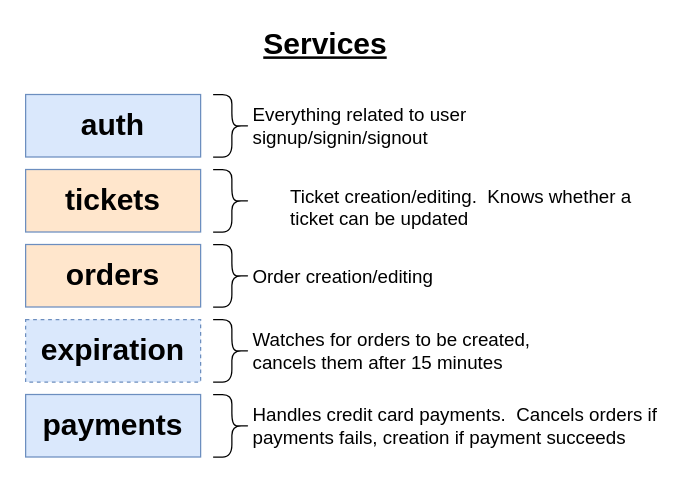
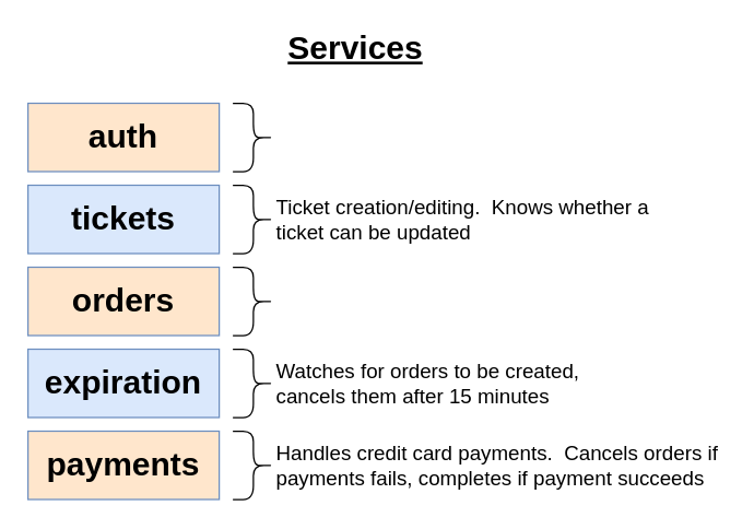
- <mxCell id="2" value="&lt;font color=&quot;#000000&quot;&gt;auth&lt;/font&gt;" style="rounded=0;whiteSpace=wrap;html=1;fontSize=24;align=center;fillColor=#dae8fc;strokeColor=#6c8ebf;fontStyle=1" parent="1" vertex="1"><mxGeometry x="20" y="75" width="140" height="50" as="geometry" /></mxCell>
+ <mxCell id="2" value="&lt;font color=&quot;#000000&quot;&gt;auth&lt;/font&gt;" style="rounded=0;whiteSpace=wrap;html=1;fontSize=24;align=center;fillColor=#ffe6cc;strokeColor=#6c8ebf;fontStyle=1;" parent="1" vertex="1"><mxGeometry x="20" y="75" width="140" height="50" as="geometry" /></mxCell>
- <mxCell id="9" value="Everything related to user signup/signin/signout" style="text;html=1;strokeColor=none;fillColor=none;align=left;verticalAlign=middle;whiteSpace=wrap;rounded=0;fontSize=15;" parent="1" vertex="1"><mxGeometry x="200" y="82.5" width="210" height="35" as="geometry" /></mxCell>
- <mxCell id="6" value="&lt;font color=&quot;#000000&quot;&gt;tickets&lt;/font&gt;" style="rounded=0;whiteSpace=wrap;html=1;fontSize=24;align=center;fillColor=#ffe6cc;strokeColor=#6c8ebf;fontStyle=1;" parent="1" vertex="1"><mxGeometry x="20" y="135" width="140" height="50" as="geometry" /></mxCell>
+ <mxCell id="6" value="&lt;font color=&quot;#000000&quot;&gt;tickets&lt;/font&gt;" style="rounded=0;whiteSpace=wrap;html=1;fontSize=24;align=center;fillColor=#dae8fc;strokeColor=#6c8ebf;fontStyle=1" parent="1" vertex="1"><mxGeometry x="20" y="135" width="140" height="50" as="geometry" /></mxCell>
- <mxCell id="11" value="Ticket creation/editing.&amp;nbsp; Knows whether a ticket can be updated" style="text;html=1;strokeColor=none;fillColor=none;align=left;verticalAlign=middle;whiteSpace=wrap;rounded=0;fontSize=15;" parent="1" vertex="1"><mxGeometry x="230" y="147.5" width="300" height="35" as="geometry" /></mxCell>
+ <mxCell id="11" value="Ticket creation/editing.&amp;nbsp; Knows whether a ticket can be updated" style="text;html=1;strokeColor=none;fillColor=none;align=left;verticalAlign=middle;whiteSpace=wrap;rounded=0;fontSize=15;" parent="1" vertex="1"><mxGeometry x="200" y="142.5" width="300" height="35" as="geometry" /></mxCell>
- <mxCell id="13" value="Order creation/editing" style="text;html=1;strokeColor=none;fillColor=none;align=left;verticalAlign=middle;whiteSpace=wrap;rounded=0;fontSize=15;" parent="1" vertex="1"><mxGeometry x="200" y="202.5" width="210" height="35" as="geometry" /></mxCell>
- <mxCell id="4" value="&lt;font color=&quot;#000000&quot;&gt;expiration&lt;/font&gt;" style="rounded=0;whiteSpace=wrap;html=1;fontSize=24;align=center;fillColor=#dae8fc;strokeColor=#6c8ebf;fontStyle=1;dashed=1;" parent="1" vertex="1"><mxGeometry x="20" y="255" width="140" height="50" as="geometry" /></mxCell>
+ <mxCell id="4" value="&lt;font color=&quot;#000000&quot;&gt;expiration&lt;/font&gt;" style="rounded=0;whiteSpace=wrap;html=1;fontSize=24;align=center;fillColor=#dae8fc;strokeColor=#6c8ebf;fontStyle=1" parent="1" vertex="1"><mxGeometry x="20" y="255" width="140" height="50" as="geometry" /></mxCell>
- <mxCell id="5" value="&lt;font color=&quot;#000000&quot;&gt;payments&lt;/font&gt;" style="rounded=0;whiteSpace=wrap;html=1;fontSize=24;align=center;fillColor=#dae8fc;strokeColor=#6c8ebf;fontStyle=1" parent="1" vertex="1"><mxGeometry x="20" y="315" width="140" height="50" as="geometry" /></mxCell>
+ <mxCell id="5" value="&lt;font color=&quot;#000000&quot;&gt;payments&lt;/font&gt;" style="rounded=0;whiteSpace=wrap;html=1;fontSize=24;align=center;fillColor=#ffe6cc;strokeColor=#6c8ebf;fontStyle=1;" parent="1" vertex="1"><mxGeometry x="20" y="315" width="140" height="50" as="geometry" /></mxCell>
- <mxCell id="17" value="Handles credit card payments.&amp;nbsp; Cancels orders if payments fails, creation if payment succeeds" style="text;html=1;strokeColor=none;fillColor=none;align=left;verticalAlign=middle;whiteSpace=wrap;rounded=0;fontSize=15;" parent="1" vertex="1"><mxGeometry x="200" y="322.5" width="330" height="35" as="geometry" /></mxCell>
+ <mxCell id="17" value="Handles credit card payments.&amp;nbsp; Cancels orders if payments fails, completes if payment succeeds" style="text;html=1;strokeColor=none;fillColor=none;align=left;verticalAlign=middle;whiteSpace=wrap;rounded=0;fontSize=15;" parent="1" vertex="1"><mxGeometry x="200" y="322.5" width="330" height="35" as="geometry" /></mxCell>
